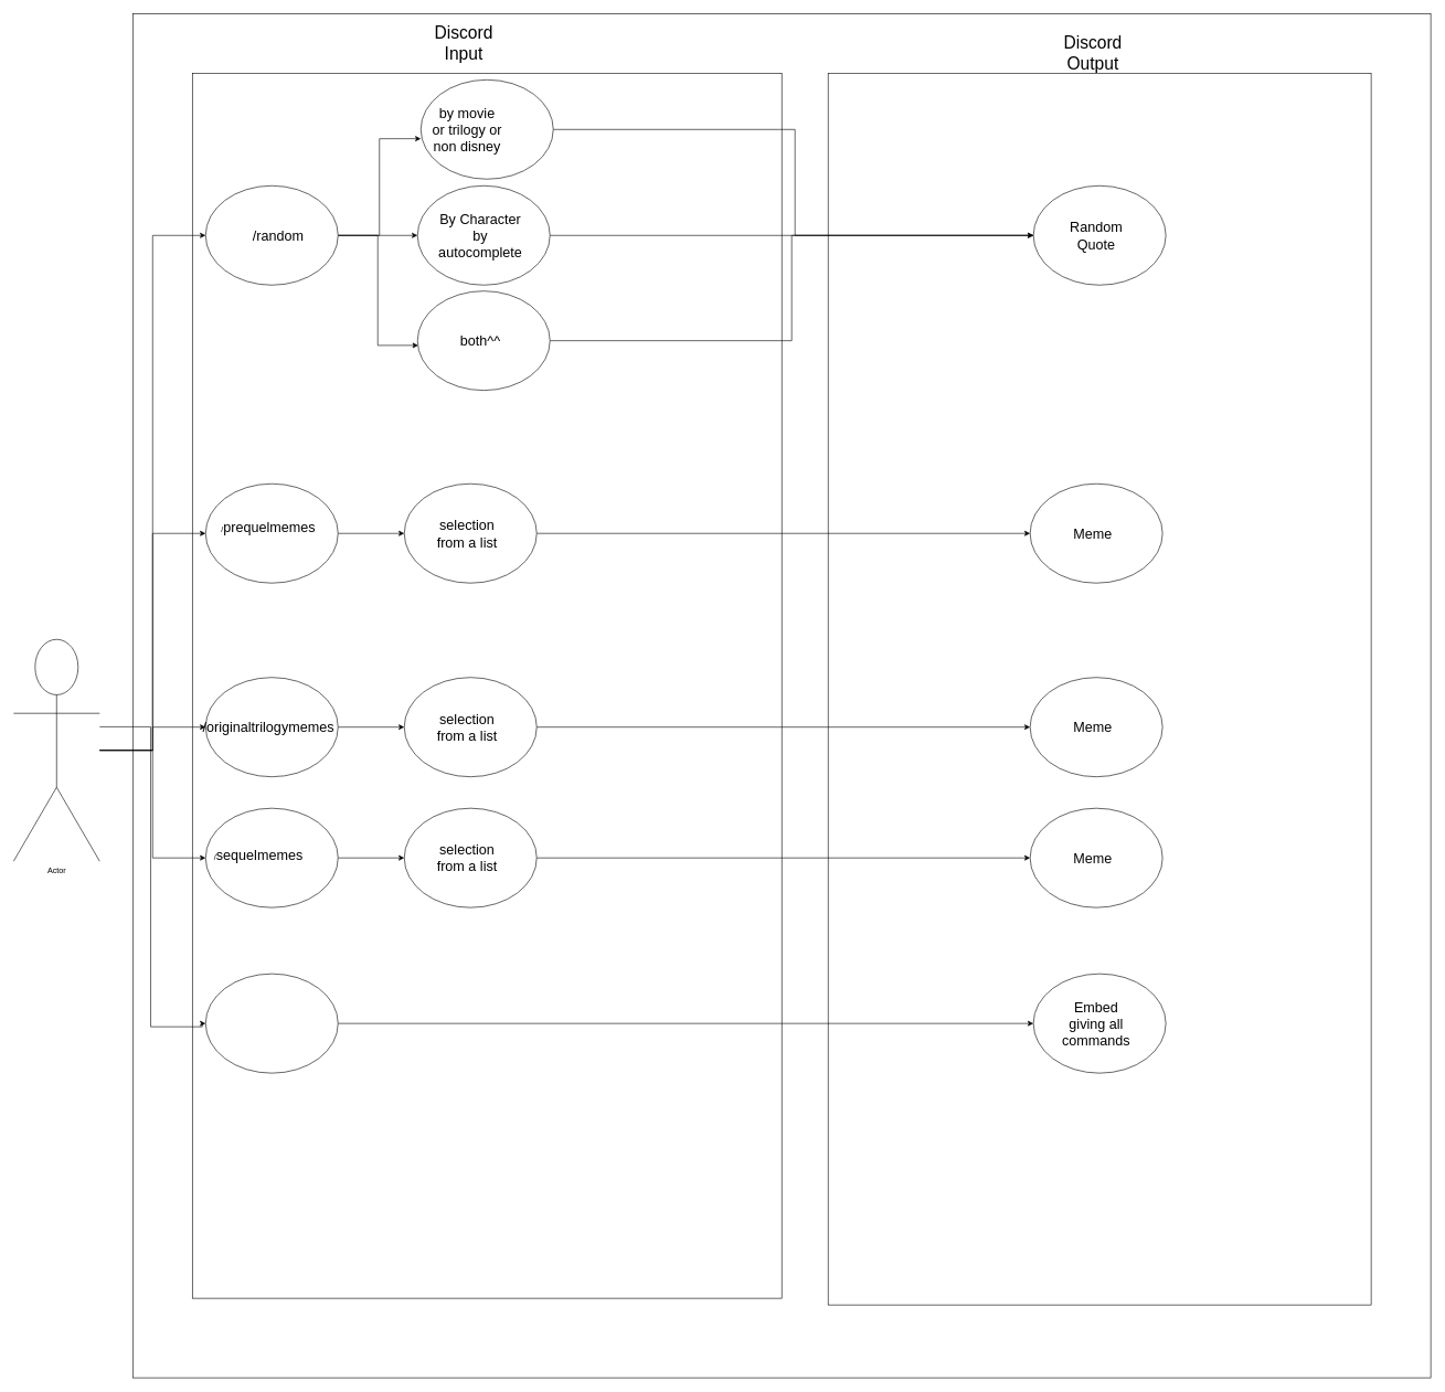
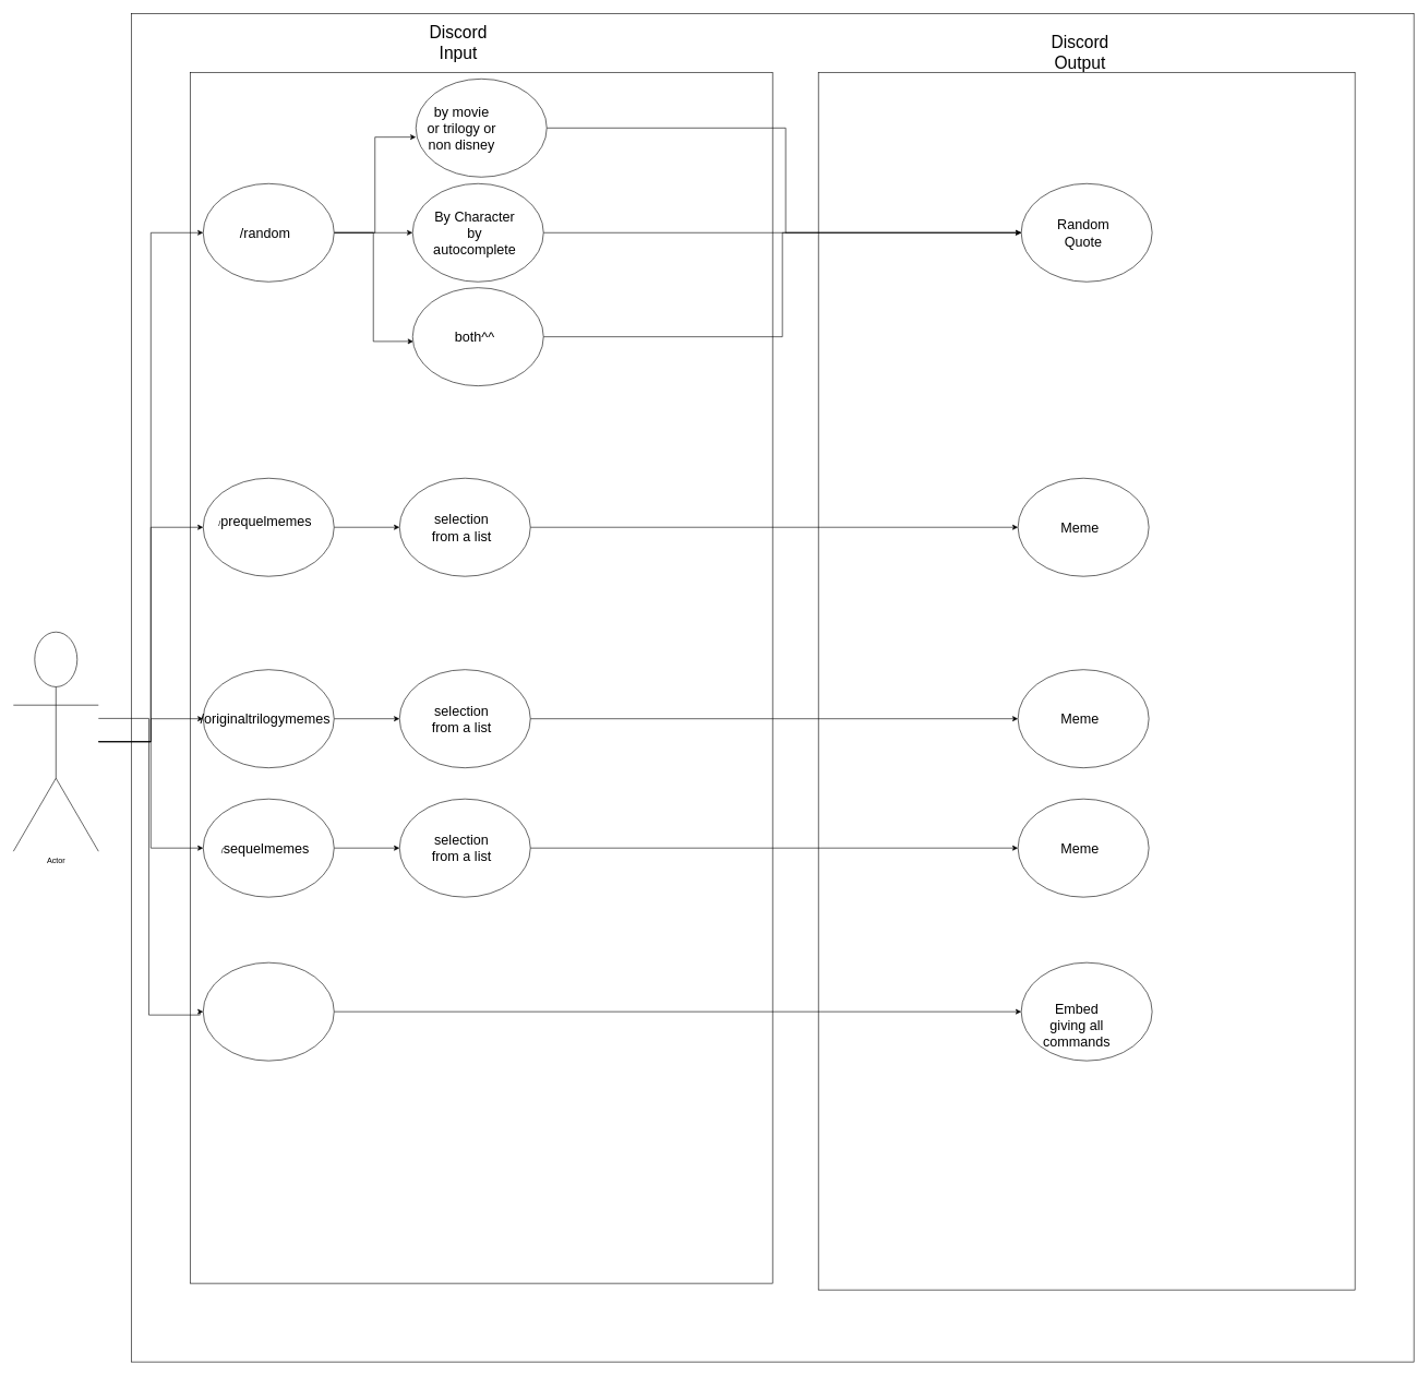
- <mxCell id="16" value="&lt;font style=&quot;font-size: 21px;&quot;&gt;/random&lt;/font&gt;" style="text;strokeColor=none;align=center;fillColor=none;html=1;verticalAlign=middle;whiteSpace=wrap;rounded=0;" vertex="1" parent="1"><mxGeometry x="365" y="320" width="110" height="70" as="geometry" /></mxCell>
+ <mxCell id="16" value="&lt;font style=&quot;font-size: 21px;&quot;&gt;/random&lt;/font&gt;" style="text;strokeColor=none;align=center;fillColor=none;html=1;verticalAlign=middle;whiteSpace=wrap;rounded=0;" vertex="1" parent="1"><mxGeometry x="350" y="320" width="110" height="70" as="geometry" /></mxCell>
- <mxCell id="51" value="/&lt;font style=&quot;font-size: 21px;&quot;&gt;sequelmemes&lt;/font&gt;" style="text;strokeColor=none;align=center;fillColor=none;html=1;verticalAlign=middle;whiteSpace=wrap;rounded=0;" vertex="1" parent="1"><mxGeometry x="335" y="1255" width="110" height="70" as="geometry" /></mxCell>
+ <mxCell id="51" value="/&lt;font style=&quot;font-size: 21px;&quot;&gt;sequelmemes&lt;/font&gt;" style="text;strokeColor=none;align=center;fillColor=none;html=1;verticalAlign=middle;whiteSpace=wrap;rounded=0;" vertex="1" parent="1"><mxGeometry x="350" y="1260" width="110" height="70" as="geometry" /></mxCell>
- <mxCell id="48" value="&lt;font style=&quot;font-size: 21px;&quot;&gt;Embed giving all commands&lt;/font&gt;" style="text;strokeColor=none;align=center;fillColor=none;html=1;verticalAlign=middle;whiteSpace=wrap;rounded=0;" vertex="1" parent="1"><mxGeometry x="1600" y="1510" width="110" height="70" as="geometry" /></mxCell>
+ <mxCell id="48" value="&lt;font style=&quot;font-size: 21px;&quot;&gt;Embed giving all commands&lt;/font&gt;" style="text;strokeColor=none;align=center;fillColor=none;html=1;verticalAlign=middle;whiteSpace=wrap;rounded=0;" vertex="1" parent="1"><mxGeometry x="1590" y="1530" width="110" height="70" as="geometry" /></mxCell>
